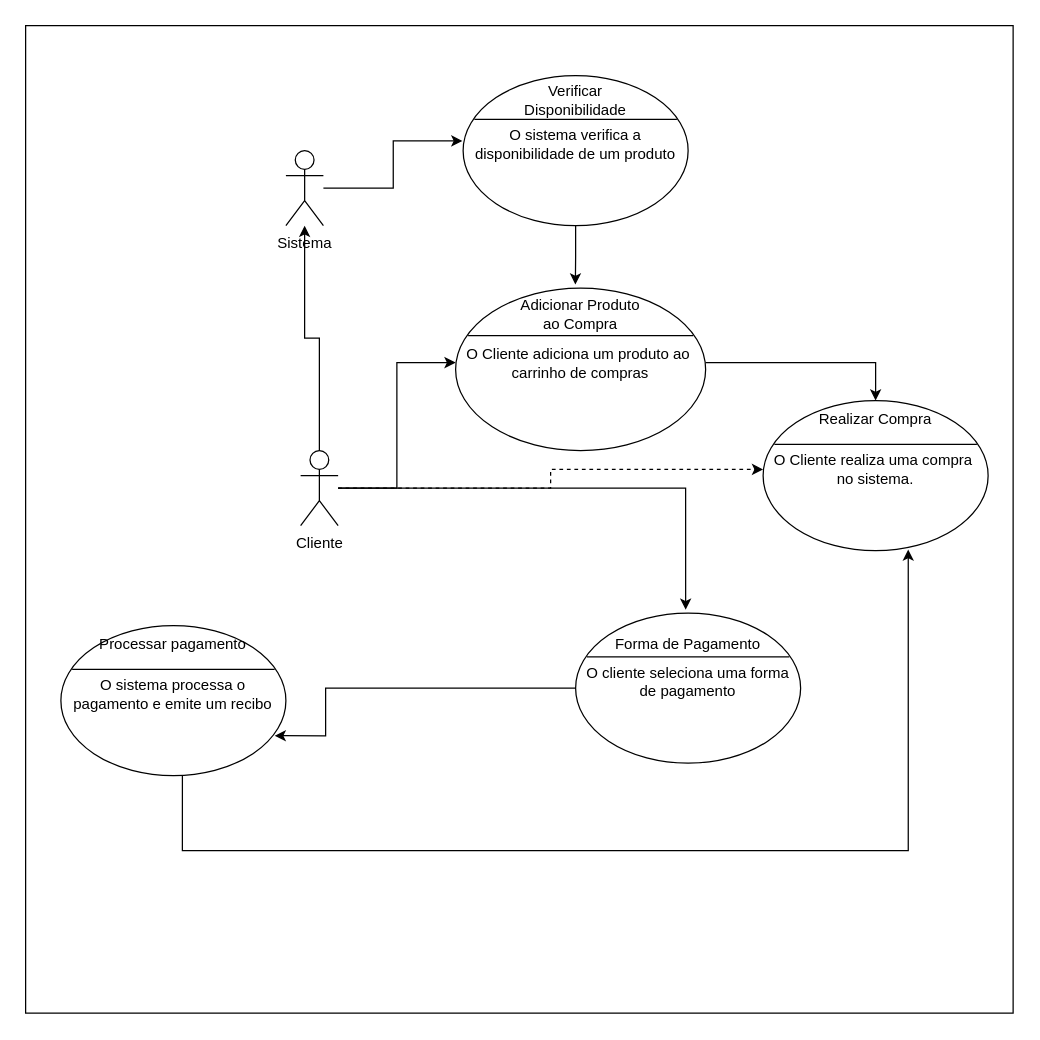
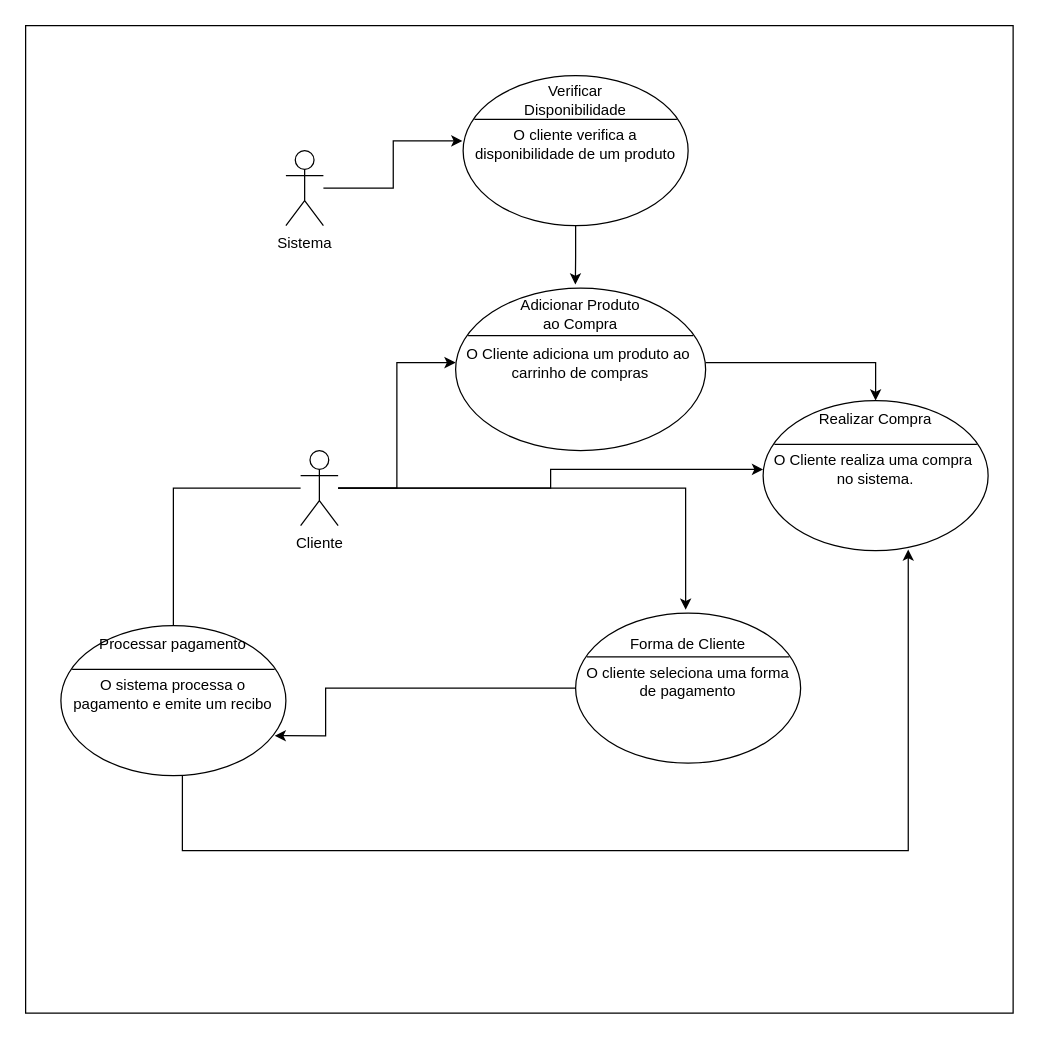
- <mxCell id="33" value="O sistema verifica a disponibilidade de um produto" style="text;html=1;align=center;verticalAlign=middle;rotatable=0;fillColor=none;strokeColor=none;whiteSpace=wrap;" vertex="1" parent="30"><mxGeometry y="40" width="180" height="30" as="geometry" /></mxCell>
+ <mxCell id="33" value="O cliente verifica a disponibilidade de um produto" style="text;html=1;align=center;verticalAlign=middle;rotatable=0;fillColor=none;strokeColor=none;whiteSpace=wrap;" vertex="1" parent="30"><mxGeometry y="40" width="180" height="30" as="geometry" /></mxCell>
- <mxCell id="4" value="" style="edgeStyle=orthogonalEdgeStyle;rounded=0;orthogonalLoop=1;jettySize=auto;html=1;" edge="1" parent="1" source="7" target="28"><mxGeometry relative="1" as="geometry" /></mxCell>
+ <mxCell id="4" value="" style="edgeStyle=orthogonalEdgeStyle;rounded=0;orthogonalLoop=1;jettySize=auto;html=1;" edge="1" parent="1" source="7" target="20"><mxGeometry relative="1" as="geometry" /></mxCell>
- <mxCell id="5" value="" style="edgeStyle=orthogonalEdgeStyle;rounded=0;orthogonalLoop=1;jettySize=auto;html=1;entryX=0;entryY=0.5;entryDx=0;entryDy=0;dashed=1;" edge="1" parent="1" source="7" target="11"><mxGeometry relative="1" as="geometry"><mxPoint x="160" y="390" as="targetPoint" /></mxGeometry></mxCell>
+ <mxCell id="5" value="" style="edgeStyle=orthogonalEdgeStyle;rounded=0;orthogonalLoop=1;jettySize=auto;html=1;entryX=0;entryY=0.5;entryDx=0;entryDy=0;" edge="1" parent="1" source="7" target="11"><mxGeometry relative="1" as="geometry"><mxPoint x="160" y="390" as="targetPoint" /></mxGeometry></mxCell>
- <mxCell id="23" value="Forma de Pagamento" style="html=1;strokeColor=none;fillColor=none;align=center;verticalAlign=middle;rotatable=0;whiteSpace=wrap;" vertex="1" parent="22"><mxGeometry x="15" y="20" width="150" height="10" as="geometry" /></mxCell>
+ <mxCell id="23" value="Forma de Cliente" style="html=1;strokeColor=none;fillColor=none;align=center;verticalAlign=middle;rotatable=0;whiteSpace=wrap;" vertex="1" parent="22"><mxGeometry x="15" y="20" width="150" height="10" as="geometry" /></mxCell>
